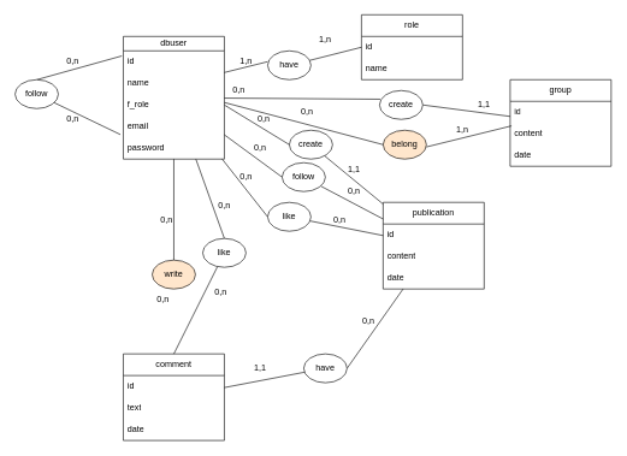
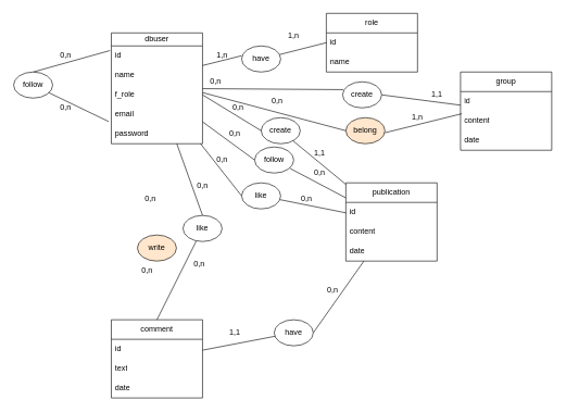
- <mxCell id="7" style="edgeStyle=none;html=1;entryX=0.5;entryY=0;entryDx=0;entryDy=0;endArrow=none;endFill=0;" parent="1" source="12" target="31" edge="1"><mxGeometry relative="1" as="geometry" /></mxCell>
